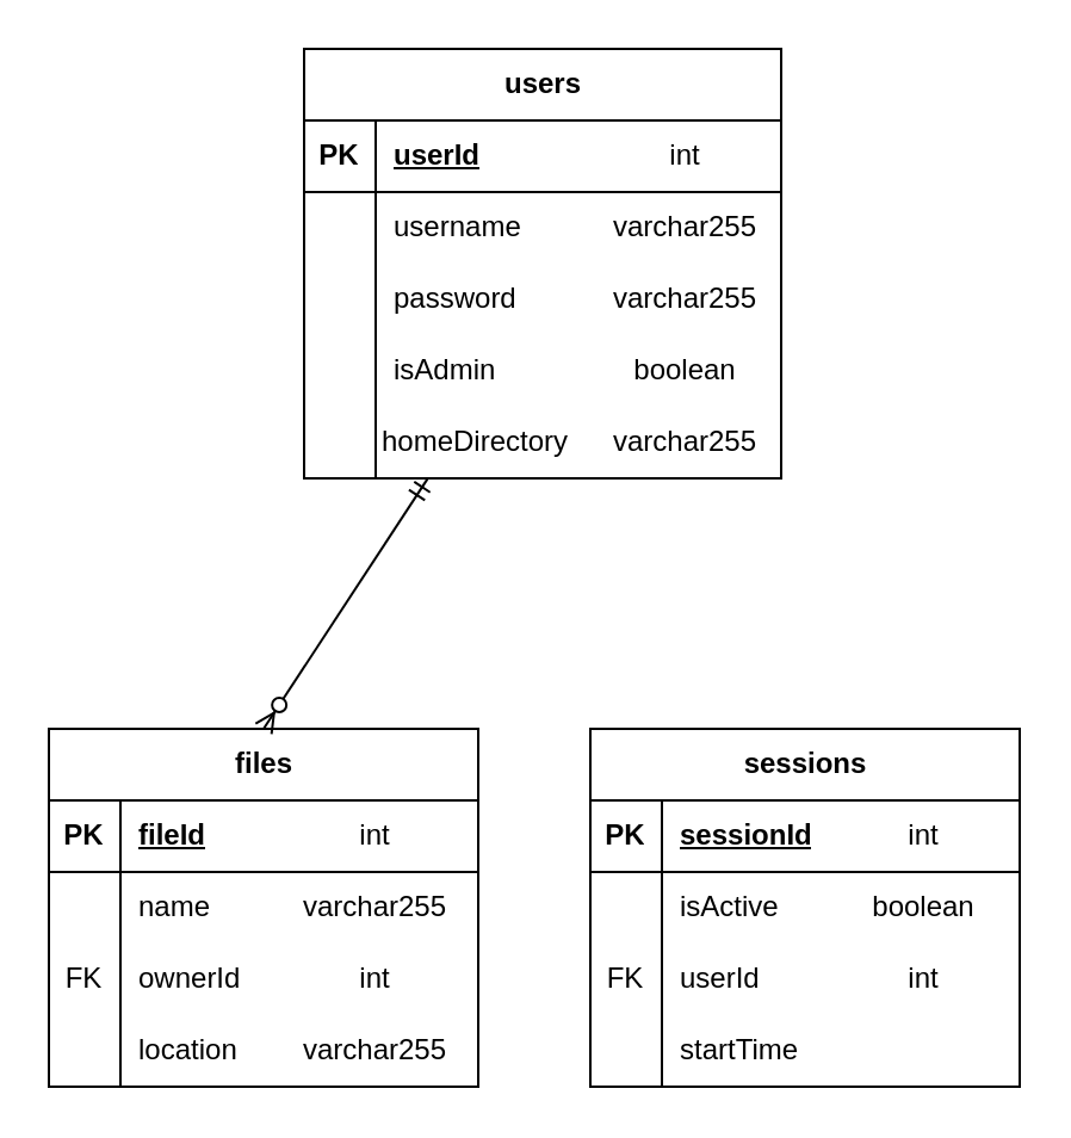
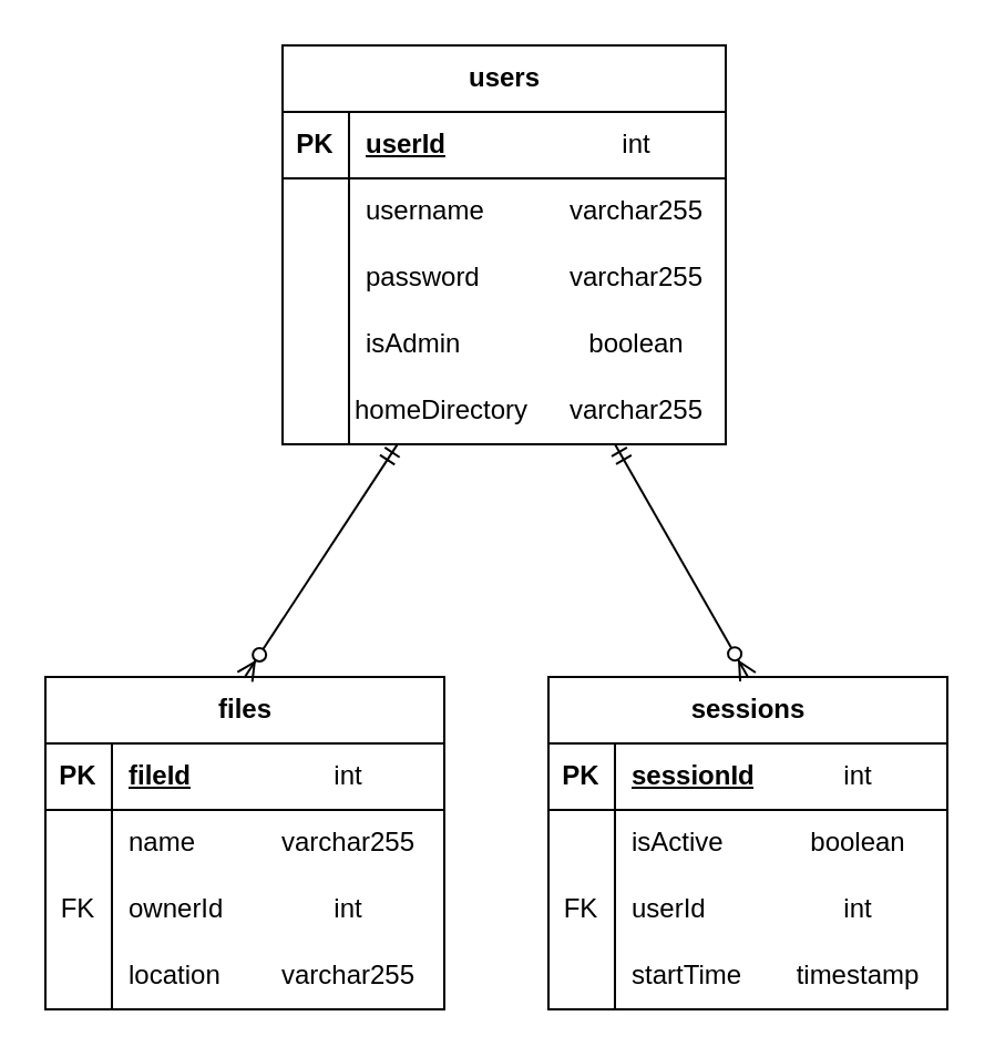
+ <mxCell id="57" value="" style="fontSize=12;html=1;endArrow=ERzeroToMany;startArrow=ERmandOne;rounded=0;exitX=0.75;exitY=1;exitDx=0;exitDy=0;entryX=0.5;entryY=0;entryDx=0;entryDy=0;verticalAlign=middle;" parent="1" source="4" target="39" edge="1"><mxGeometry width="100" height="100" relative="1" as="geometry"><mxPoint x="277" y="230" as="sourcePoint" /><mxPoint x="367" y="245" as="targetPoint" /></mxGeometry></mxCell>
+ <mxCell id="55" value="timestamp" style="text;html=1;align=center;verticalAlign=middle;whiteSpace=wrap;rounded=0;" parent="1" vertex="1"><mxGeometry x="357" y="425" width="60" height="30" as="geometry" /></mxCell>
